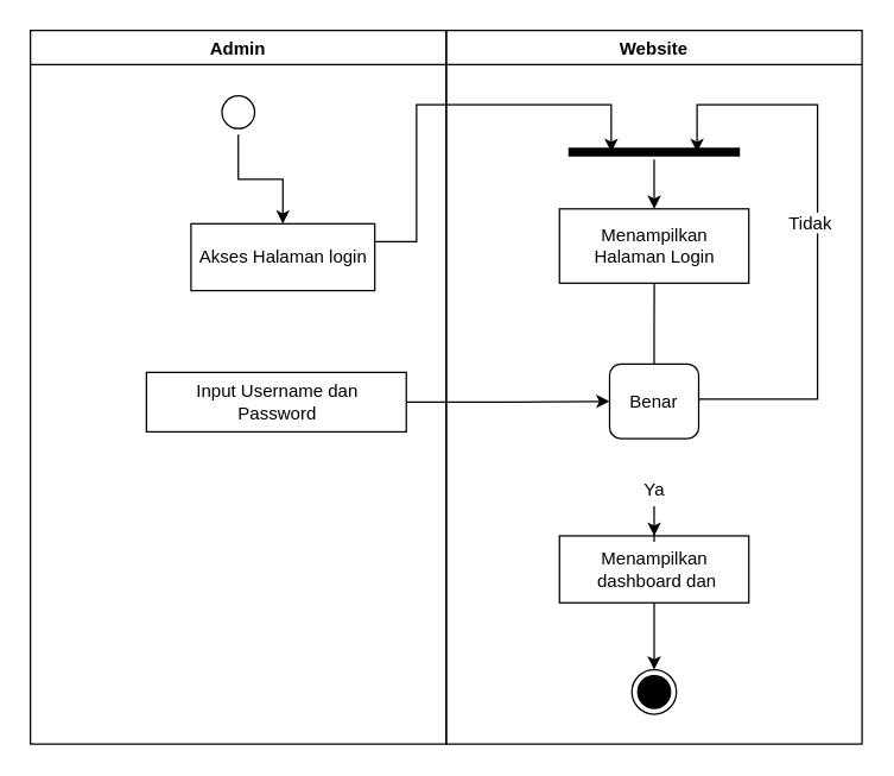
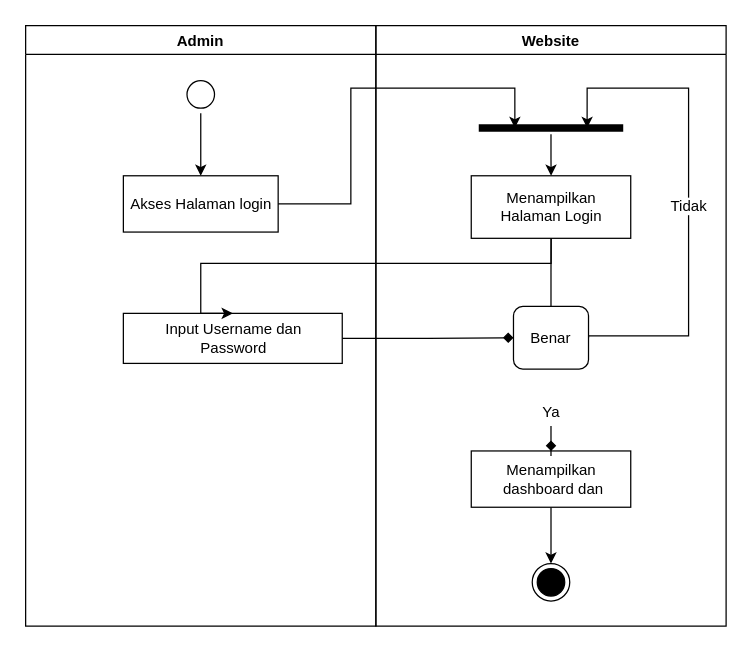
- <mxCell id="14" value="&lt;span style=&quot;background-color: rgb(255, 255, 255);&quot;&gt;Tidak&lt;/span&gt;" style="text;html=1;align=center;verticalAlign=middle;resizable=0;points=[];autosize=1;strokeColor=none;fillColor=none;" parent="2" vertex="1"><mxGeometry x="220" y="115" width="50" height="30" as="geometry" /></mxCell>
+ <mxCell id="14" value="&lt;span style=&quot;background-color: rgb(255, 255, 255);&quot;&gt;Tidak&lt;/span&gt;" style="text;html=1;align=center;verticalAlign=middle;resizable=0;points=[];autosize=1;strokeColor=none;fillColor=none;" parent="2" vertex="1"><mxGeometry x="225" y="130" width="50" height="30" as="geometry" /></mxCell>
- <mxCell id="18" value="Akses Halaman login" style="html=1;strokeColor=#000000;fillColor=default;" parent="15" vertex="1"><mxGeometry x="108.13" y="130" width="123.75" height="45" as="geometry" /></mxCell>
+ <mxCell id="18" value="Akses Halaman login" style="html=1;strokeColor=#000000;fillColor=default;" parent="15" vertex="1"><mxGeometry x="78.13" y="120" width="123.75" height="45" as="geometry" /></mxCell>
+ <mxCell id="20" style="edgeStyle=orthogonalEdgeStyle;rounded=0;orthogonalLoop=1;jettySize=auto;html=1;entryX=0.5;entryY=0;entryDx=0;entryDy=0;" parent="1" source="3" target="19" edge="1"><mxGeometry relative="1" as="geometry"><Array as="points"><mxPoint x="440" y="210" /><mxPoint x="160" y="210" /></Array></mxGeometry></mxCell>
- <mxCell id="22" style="edgeStyle=orthogonalEdgeStyle;rounded=0;orthogonalLoop=1;jettySize=auto;html=1;entryX=0;entryY=0.5;entryDx=0;entryDy=0;" parent="1" source="19" target="11" edge="1"><mxGeometry relative="1" as="geometry" /></mxCell>
+ <mxCell id="22" style="edgeStyle=orthogonalEdgeStyle;rounded=0;orthogonalLoop=1;jettySize=auto;html=1;entryX=0;entryY=0.5;entryDx=0;entryDy=0;endArrow=diamond;" parent="1" source="19" target="11" edge="1"><mxGeometry relative="1" as="geometry" /></mxCell>
- <mxCell id="10" style="edgeStyle=orthogonalEdgeStyle;rounded=0;orthogonalLoop=1;jettySize=auto;html=1;entryX=0.5;entryY=0;entryDx=0;entryDy=0;startArrow=none;" parent="2" source="12" target="6" edge="1"><mxGeometry relative="1" as="geometry" /></mxCell>
+ <mxCell id="10" style="edgeStyle=orthogonalEdgeStyle;rounded=0;orthogonalLoop=1;jettySize=auto;html=1;entryX=0.5;entryY=0;entryDx=0;entryDy=0;startArrow=none;endArrow=diamond;" parent="2" source="12" target="6" edge="1"><mxGeometry relative="1" as="geometry" /></mxCell>
